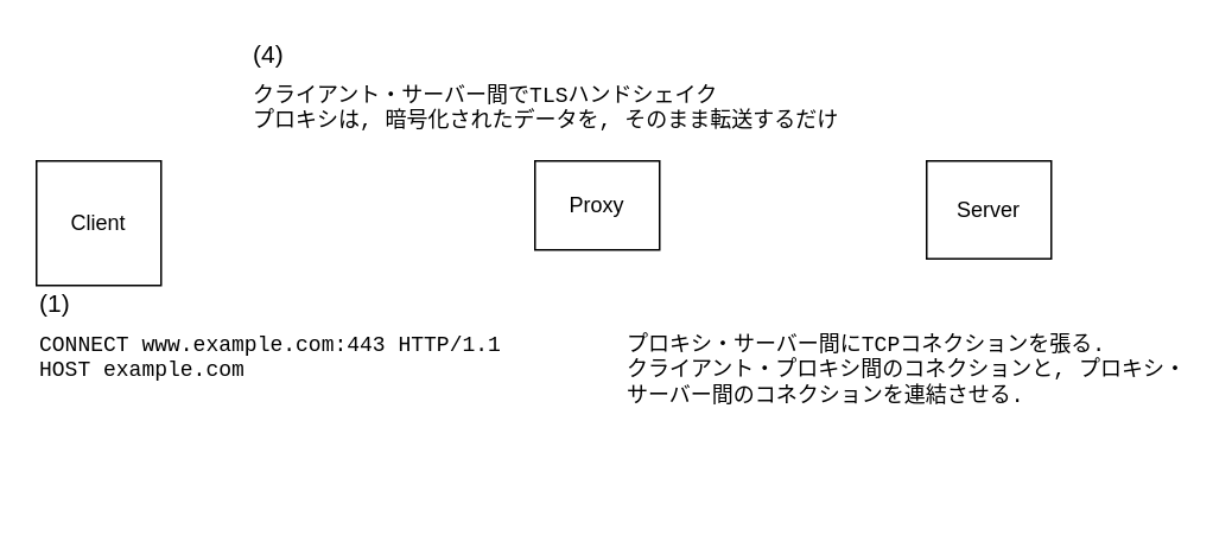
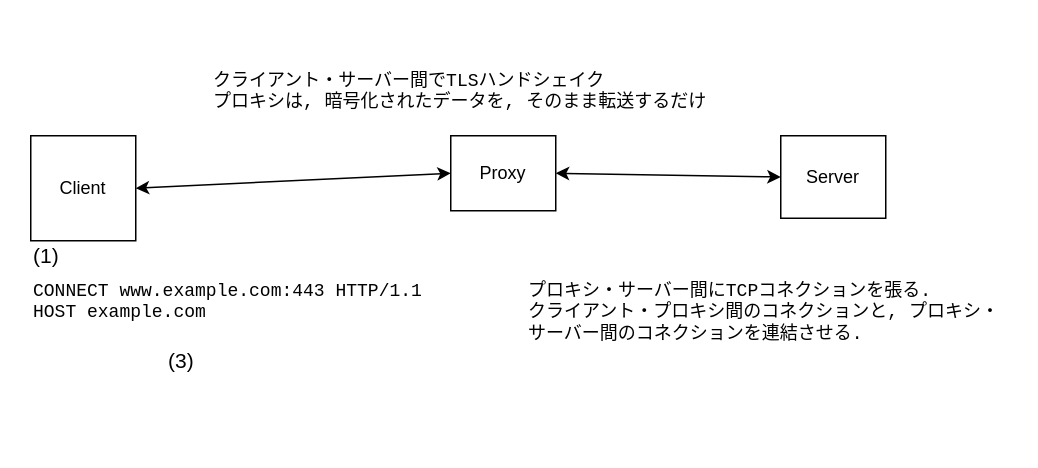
- <mxCell id="14" value="(4)" style="text;html=1;strokeColor=none;fillColor=none;align=left;verticalAlign=middle;whiteSpace=wrap;rounded=0;fontFamily=Helvetica;fontSize=14;" vertex="1" parent="12"><mxGeometry width="49.524" height="20" as="geometry" /></mxCell>
+ <mxCell id="4" value="" style="endArrow=classic;startArrow=classic;html=1;entryX=0;entryY=0.5;entryDx=0;entryDy=0;exitX=1;exitY=0.5;exitDx=0;exitDy=0;" edge="1" parent="1" source="2" target="3"><mxGeometry width="50" height="50" relative="1" as="geometry"><mxPoint x="500" y="210" as="sourcePoint" /><mxPoint x="550" y="160" as="targetPoint" /></mxGeometry></mxCell>
+ <mxCell id="6" value="" style="endArrow=classic;startArrow=classic;html=1;exitX=1;exitY=0.5;exitDx=0;exitDy=0;entryX=0;entryY=0.5;entryDx=0;entryDy=0;" edge="1" parent="1" source="5" target="2"><mxGeometry width="50" height="50" relative="1" as="geometry"><mxPoint x="380" y="180" as="sourcePoint" /><mxPoint x="270" y="180" as="targetPoint" /></mxGeometry></mxCell>
+ <mxCell id="11" value="(3)" style="text;html=1;strokeColor=none;fillColor=none;align=left;verticalAlign=middle;whiteSpace=wrap;rounded=0;fontFamily=Helvetica;fontSize=14;" vertex="1" parent="10"><mxGeometry width="49.524" height="20" as="geometry" /></mxCell>
